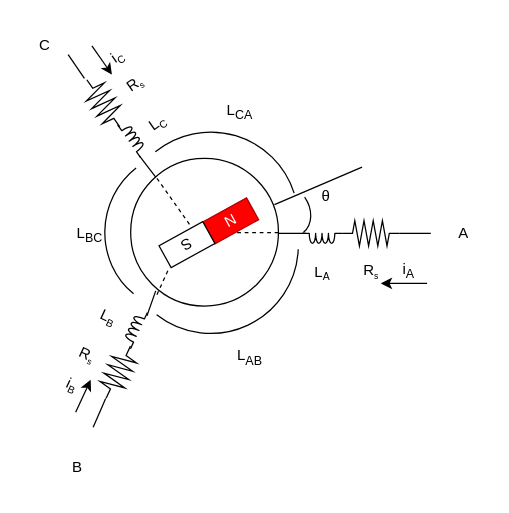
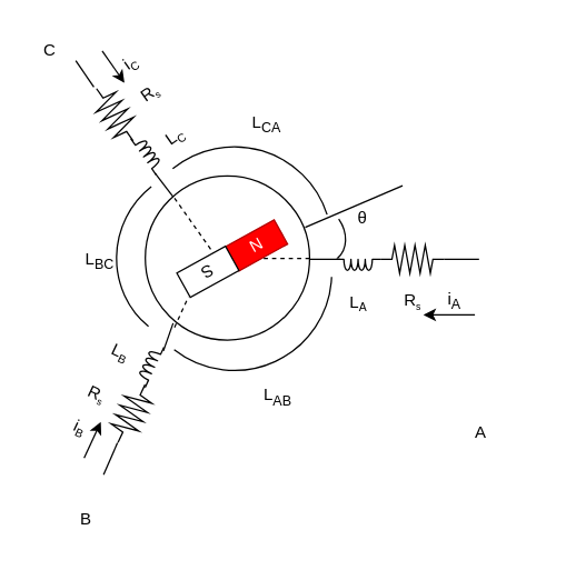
- <mxCell id="42" value="A" style="text;html=1;align=center;verticalAlign=middle;resizable=0;points=[];autosize=1;strokeColor=none;fillColor=none;" parent="1" vertex="1"><mxGeometry x="355" y="170.85" width="30" height="30" as="geometry" /></mxCell>
+ <mxCell id="42" value="A" style="text;html=1;align=center;verticalAlign=middle;resizable=0;points=[];autosize=1;strokeColor=none;fillColor=none;" parent="1" vertex="1"><mxGeometry x="330" y="295.85" width="30" height="30" as="geometry" /></mxCell>
